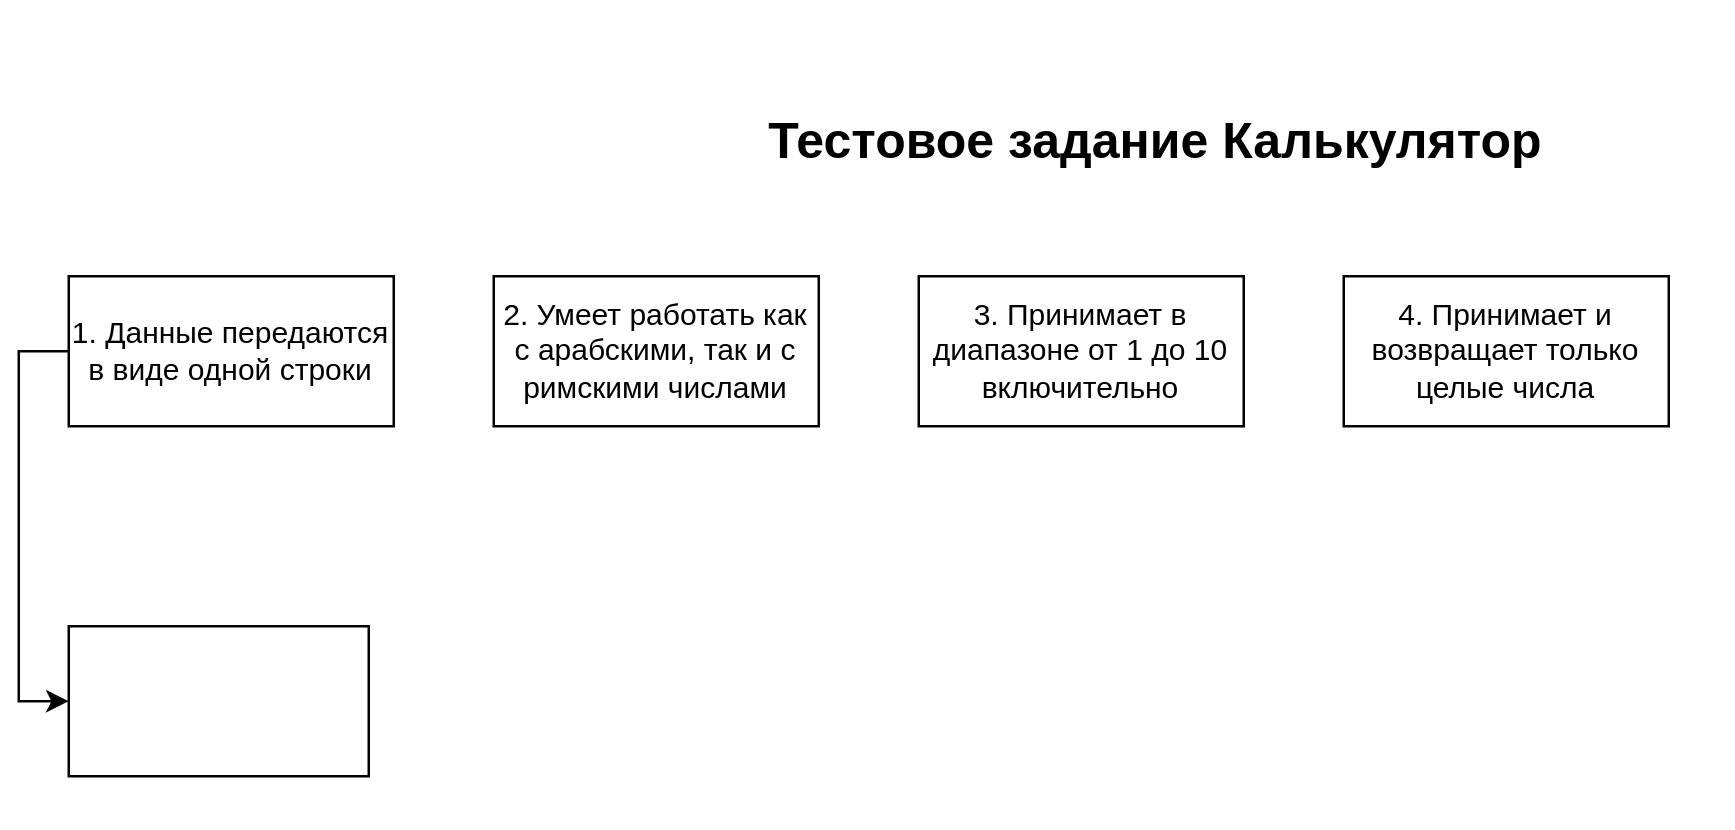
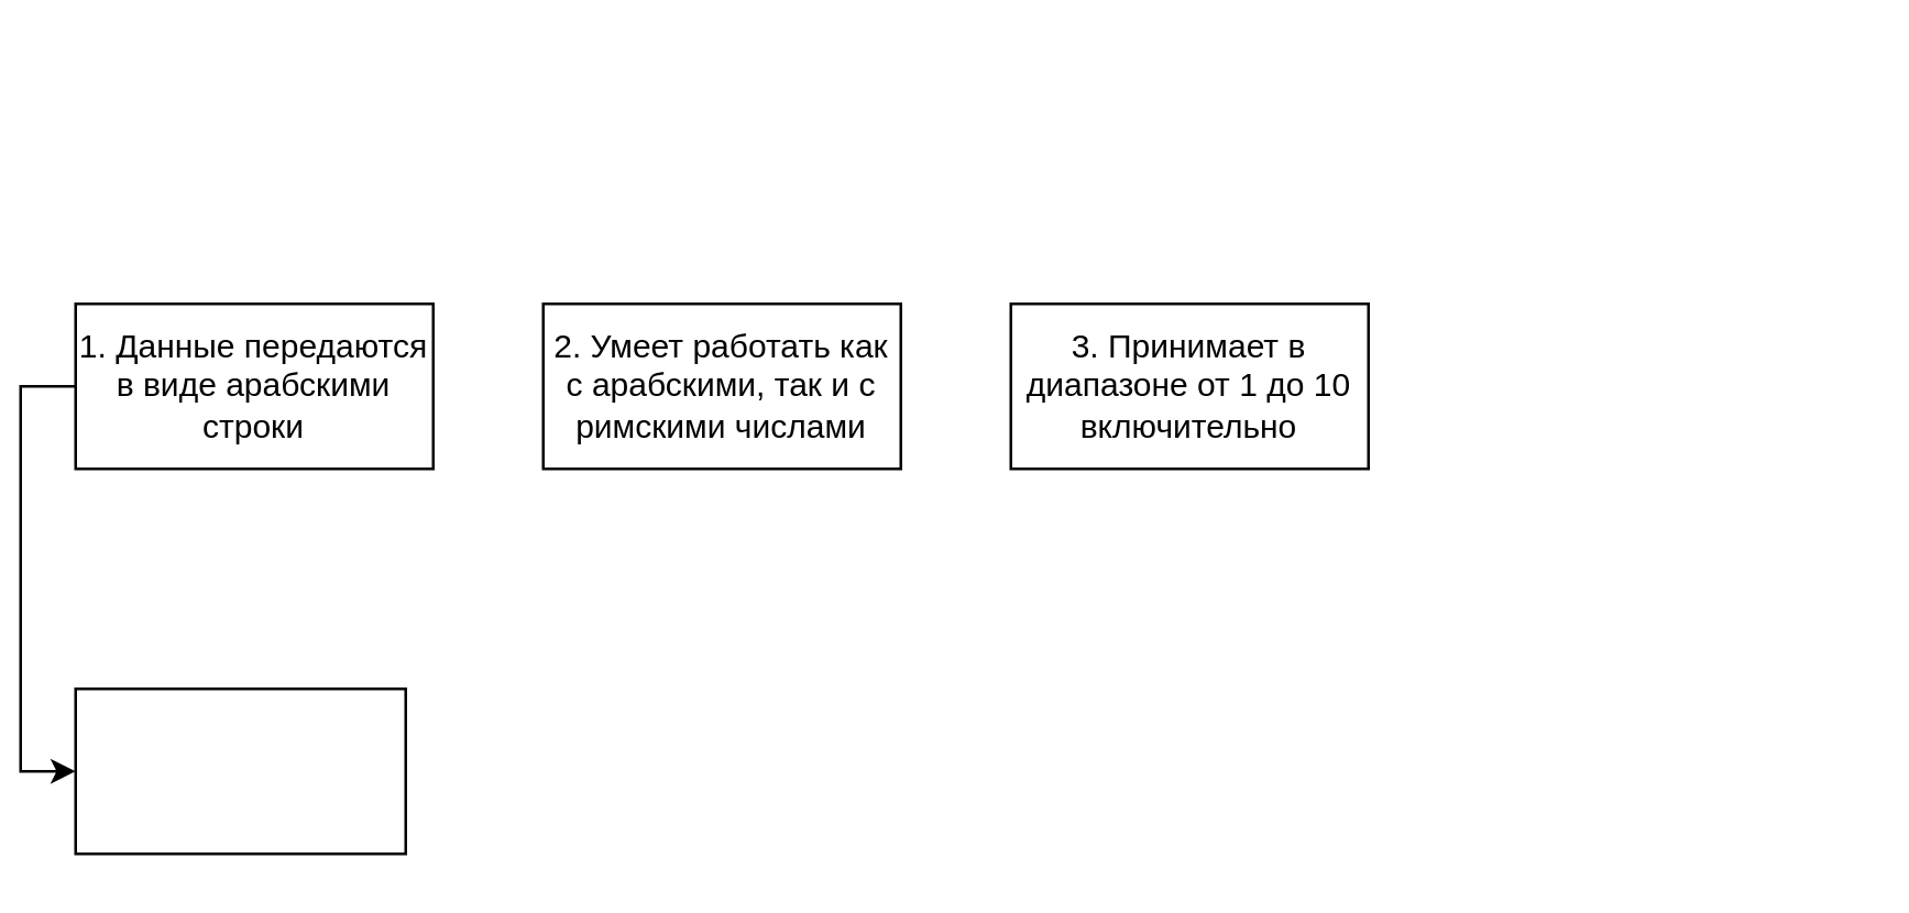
- <mxCell id="2" value="Тестовое задание Калькулятор" style="text;html=1;strokeColor=none;fillColor=none;align=center;verticalAlign=middle;whiteSpace=wrap;rounded=0;fontStyle=1;horizontal=1;fontSize=20;" vertex="1" parent="1"><mxGeometry x="245" y="20" width="420" height="70" as="geometry" /></mxCell>
- <mxCell id="4" value="1. Данные передаются в виде одной строки" style="rounded=0;whiteSpace=wrap;html=1;" vertex="1" parent="1"><mxGeometry x="20" y="110" width="130" height="60" as="geometry" /></mxCell>
+ <mxCell id="4" value="1. Данные передаются в виде арабскими строки" style="rounded=0;whiteSpace=wrap;html=1;" vertex="1" parent="1"><mxGeometry x="20" y="110" width="130" height="60" as="geometry" /></mxCell>
- <mxCell id="7" value="4. Принимает и возвращает только целые числа" style="rounded=0;whiteSpace=wrap;html=1;" vertex="1" parent="1"><mxGeometry x="530" y="110" width="130" height="60" as="geometry" /></mxCell>
